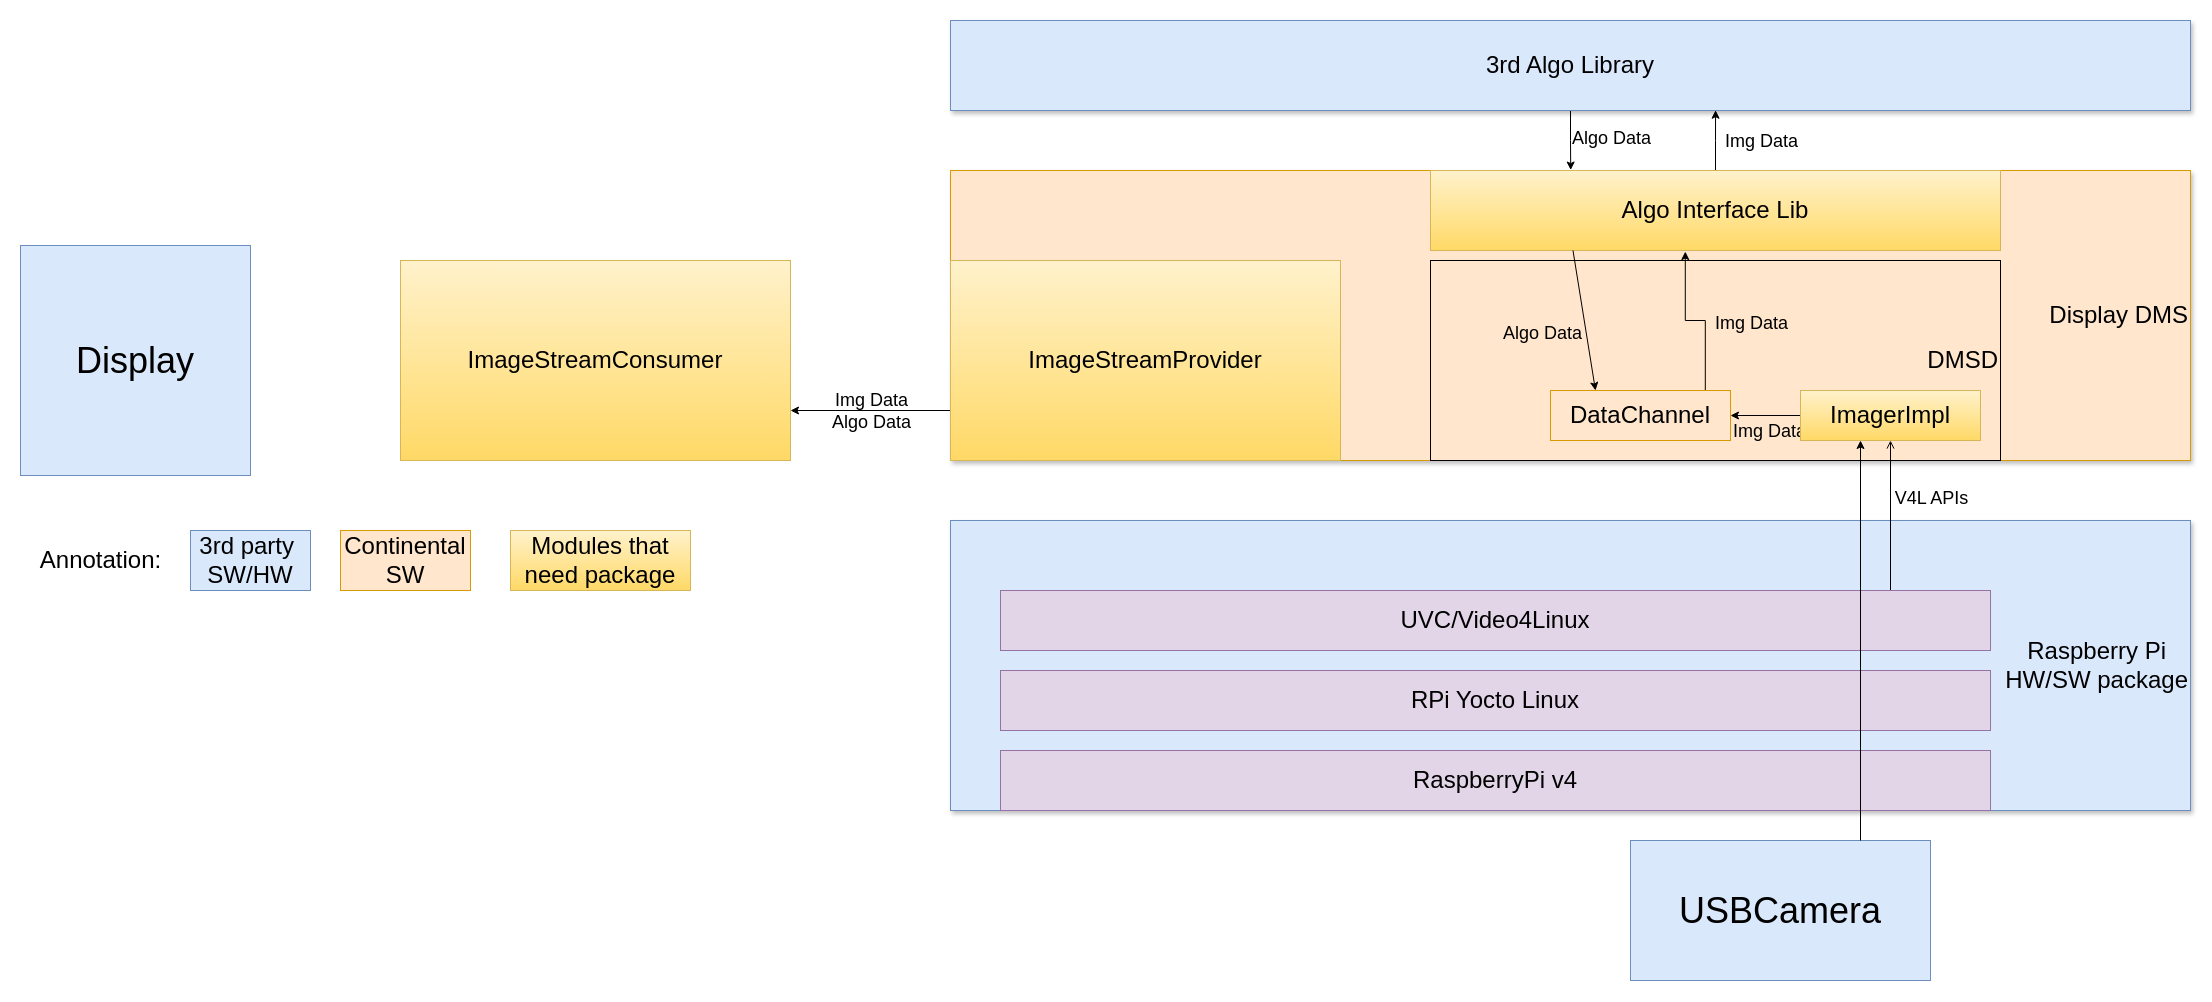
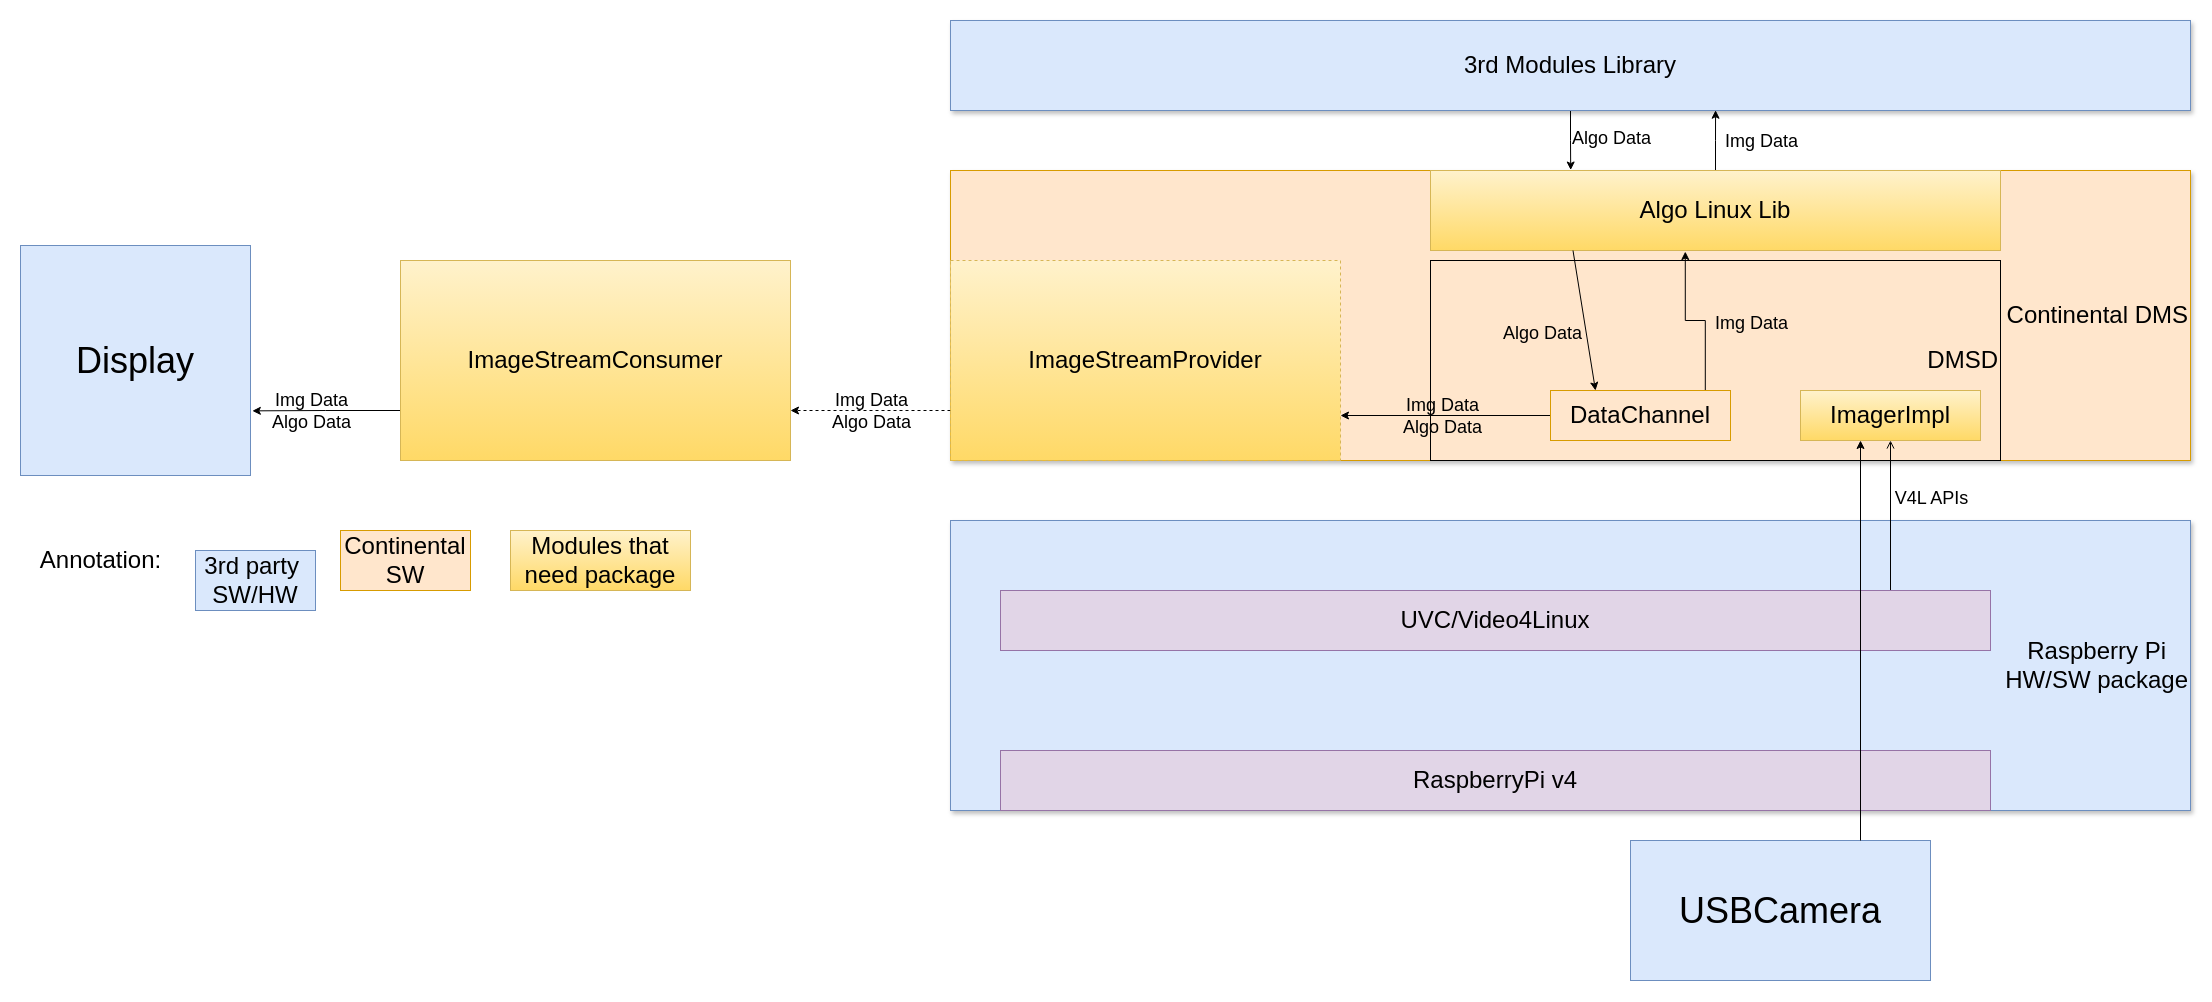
- <mxCell id="6" value="&lt;font style=&quot;font-size: 24px;&quot;&gt;3rd Algo Library&lt;/font&gt;" style="rounded=0;whiteSpace=wrap;html=1;fillColor=#dae8fc;strokeColor=#6c8ebf;glass=0;shadow=1;" parent="1" vertex="1"><mxGeometry x="950" y="20" width="1240" height="90" as="geometry" /></mxCell>
+ <mxCell id="6" value="&lt;font style=&quot;font-size: 24px;&quot;&gt;3rd Modules Library&lt;/font&gt;" style="rounded=0;whiteSpace=wrap;html=1;fillColor=#dae8fc;strokeColor=#6c8ebf;glass=0;shadow=1;" parent="1" vertex="1"><mxGeometry x="950" y="20" width="1240" height="90" as="geometry" /></mxCell>
- <mxCell id="15" value="&lt;font style=&quot;font-size: 24px;&quot;&gt;Algo Interface Lib&lt;/font&gt;" style="rounded=0;whiteSpace=wrap;html=1;fillColor=#fff2cc;gradientColor=#ffd966;strokeColor=#d6b656;" parent="1" vertex="1"><mxGeometry x="1430" y="170" width="570" height="80" as="geometry" /></mxCell>
+ <mxCell id="15" value="&lt;font style=&quot;font-size: 24px;&quot;&gt;Algo Linux Lib&lt;/font&gt;" style="rounded=0;whiteSpace=wrap;html=1;fillColor=#fff2cc;gradientColor=#ffd966;strokeColor=#d6b656;" parent="1" vertex="1"><mxGeometry x="1430" y="170" width="570" height="80" as="geometry" /></mxCell>
- <mxCell id="2" value="&lt;font style=&quot;font-size: 24px;&quot;&gt;Display DMS&lt;/font&gt;" style="rounded=0;whiteSpace=wrap;html=1;fillColor=#ffe6cc;strokeColor=#d79b00;glass=0;shadow=1;align=right;" parent="1" vertex="1"><mxGeometry x="950" y="170" width="1240" height="290" as="geometry" /></mxCell>
+ <mxCell id="2" value="&lt;font style=&quot;font-size: 24px;&quot;&gt;Continental DMS&lt;/font&gt;" style="rounded=0;whiteSpace=wrap;html=1;fillColor=#ffe6cc;strokeColor=#d79b00;glass=0;shadow=1;align=right;" parent="1" vertex="1"><mxGeometry x="950" y="170" width="1240" height="290" as="geometry" /></mxCell>
- <mxCell id="18" value="&lt;font style=&quot;font-size: 24px;&quot;&gt;ImageStreamProvider&lt;/font&gt;" style="rounded=0;whiteSpace=wrap;html=1;fillColor=#fff2cc;gradientColor=#ffd966;strokeColor=#d6b656;" parent="1" vertex="1"><mxGeometry x="950" y="260" width="390" height="200" as="geometry" /></mxCell>
+ <mxCell id="18" value="&lt;font style=&quot;font-size: 24px;&quot;&gt;ImageStreamProvider&lt;/font&gt;" style="rounded=0;whiteSpace=wrap;html=1;fillColor=#fff2cc;gradientColor=#ffd966;strokeColor=#d6b656;dashed=1;" parent="1" vertex="1"><mxGeometry x="950" y="260" width="390" height="200" as="geometry" /></mxCell>
+ <mxCell id="31" style="edgeStyle=orthogonalEdgeStyle;rounded=0;orthogonalLoop=1;jettySize=auto;html=1;exitX=0;exitY=0.75;exitDx=0;exitDy=0;entryX=1.008;entryY=0.719;entryDx=0;entryDy=0;entryPerimeter=0;" parent="1" source="33" target="34" edge="1"><mxGeometry relative="1" as="geometry" /></mxCell>
+ <mxCell id="32" value="&lt;font style=&quot;font-size: 18px;&quot;&gt;Img Data&lt;br&gt;Algo Data&lt;/font&gt;" style="edgeLabel;html=1;align=center;verticalAlign=middle;resizable=0;points=[];labelBackgroundColor=none;" parent="31" vertex="1" connectable="0"><mxGeometry x="0.215" relative="1" as="geometry"><mxPoint as="offset" /></mxGeometry></mxCell>
- <mxCell id="16" style="edgeStyle=orthogonalEdgeStyle;rounded=0;orthogonalLoop=1;jettySize=auto;html=1;exitX=0;exitY=0.75;exitDx=0;exitDy=0;entryX=1;entryY=0.75;entryDx=0;entryDy=0;" parent="1" source="18" target="33" edge="1"><mxGeometry relative="1" as="geometry" /></mxCell>
+ <mxCell id="16" style="edgeStyle=orthogonalEdgeStyle;rounded=0;orthogonalLoop=1;jettySize=auto;html=1;exitX=0;exitY=0.75;exitDx=0;exitDy=0;entryX=1;entryY=0.75;entryDx=0;entryDy=0;dashed=1;" parent="1" source="18" target="33" edge="1"><mxGeometry relative="1" as="geometry" /></mxCell>
+ <mxCell id="25" style="edgeStyle=orthogonalEdgeStyle;rounded=0;orthogonalLoop=1;jettySize=auto;html=1;exitX=0;exitY=0.5;exitDx=0;exitDy=0;entryX=1;entryY=0.775;entryDx=0;entryDy=0;entryPerimeter=0;" parent="1" source="27" target="18" edge="1"><mxGeometry relative="1" as="geometry" /></mxCell>
+ <mxCell id="26" value="&lt;font style=&quot;font-size: 18px;&quot;&gt;Img Data&lt;br&gt;Algo Data&lt;/font&gt;" style="edgeLabel;html=1;align=center;verticalAlign=middle;resizable=0;points=[];labelBackgroundColor=none;" parent="25" vertex="1" connectable="0"><mxGeometry x="-0.168" y="2" relative="1" as="geometry"><mxPoint x="-22" y="-2" as="offset" /></mxGeometry></mxCell>
- <mxCell id="19" value="" style="edgeStyle=orthogonalEdgeStyle;rounded=0;orthogonalLoop=1;jettySize=auto;html=1;" parent="1" source="21" target="27" edge="1"><mxGeometry relative="1" as="geometry" /></mxCell>
- <mxCell id="20" value="&lt;font style=&quot;font-size: 18px;&quot;&gt;Img Data&lt;/font&gt;" style="edgeLabel;html=1;align=center;verticalAlign=middle;resizable=0;points=[];labelBackgroundColor=none;" parent="19" vertex="1" connectable="0"><mxGeometry x="0.196" relative="1" as="geometry"><mxPoint x="10" y="15" as="offset" /></mxGeometry></mxCell>
- <mxCell id="35" value="&lt;font style=&quot;font-size: 24px;&quot;&gt;3rd party&amp;nbsp; SW/HW&lt;/font&gt;" style="rounded=0;whiteSpace=wrap;html=1;fillColor=#dae8fc;strokeColor=#6c8ebf;" parent="1" vertex="1"><mxGeometry x="190" y="530" width="120" height="60" as="geometry" /></mxCell>
+ <mxCell id="35" value="&lt;font style=&quot;font-size: 24px;&quot;&gt;3rd party&amp;nbsp; SW/HW&lt;/font&gt;" style="rounded=0;whiteSpace=wrap;html=1;fillColor=#dae8fc;strokeColor=#6c8ebf;" parent="1" vertex="1"><mxGeometry x="195" y="550" width="120" height="60" as="geometry" /></mxCell>
- <mxCell id="8" value="&lt;span style=&quot;font-size: 24px;&quot;&gt;RPi Yocto Linux&lt;/span&gt;" style="rounded=0;whiteSpace=wrap;html=1;fillColor=#e1d5e7;strokeColor=#9673a6;" parent="1" vertex="1"><mxGeometry x="1000" y="670" width="990" height="60" as="geometry" /></mxCell>
